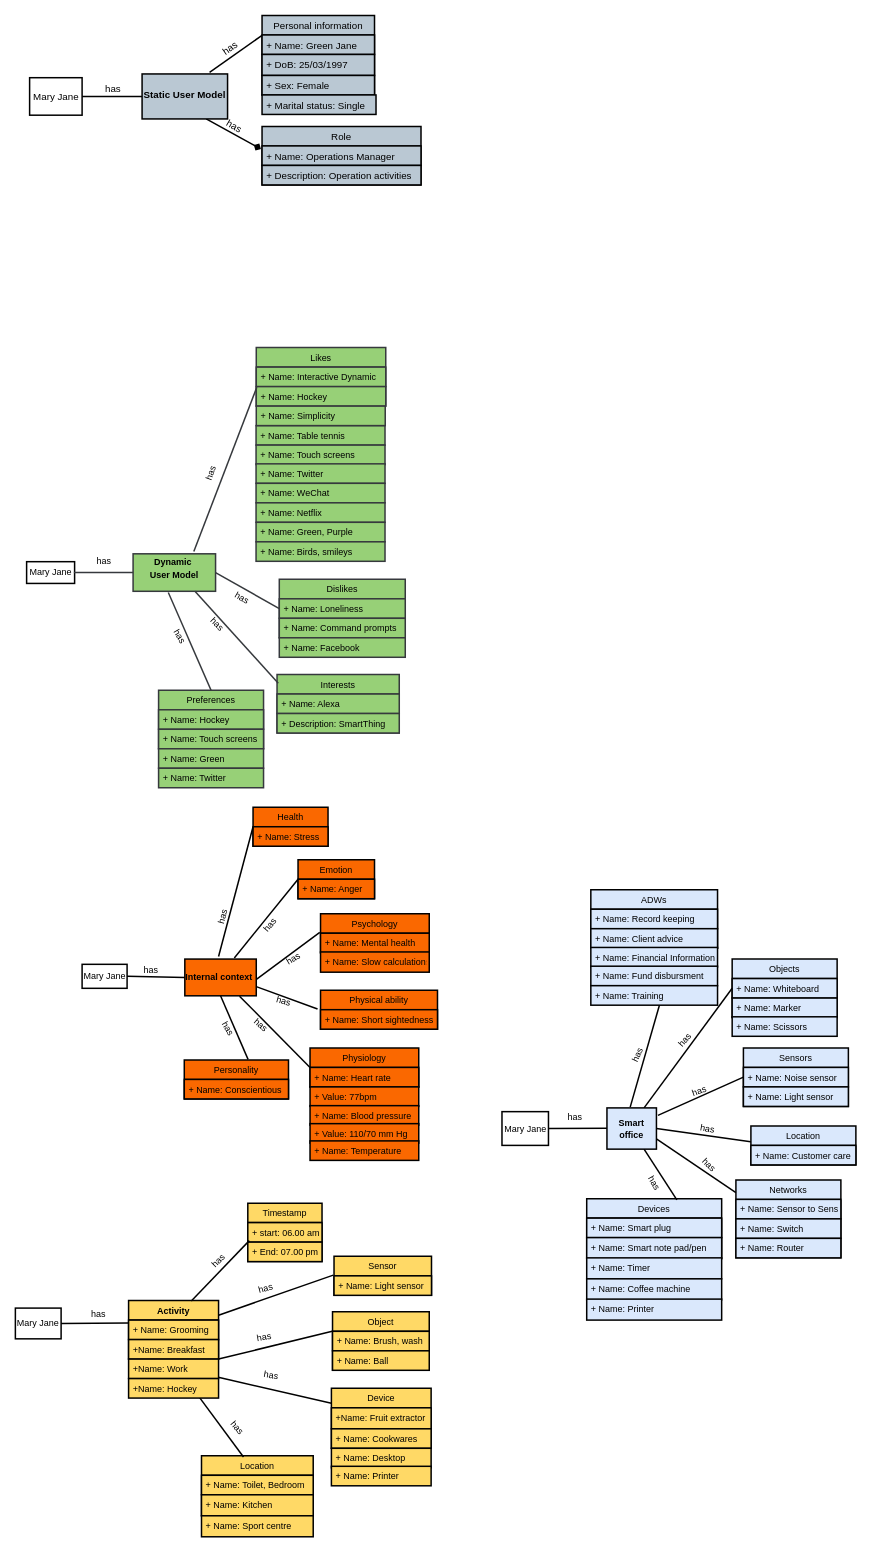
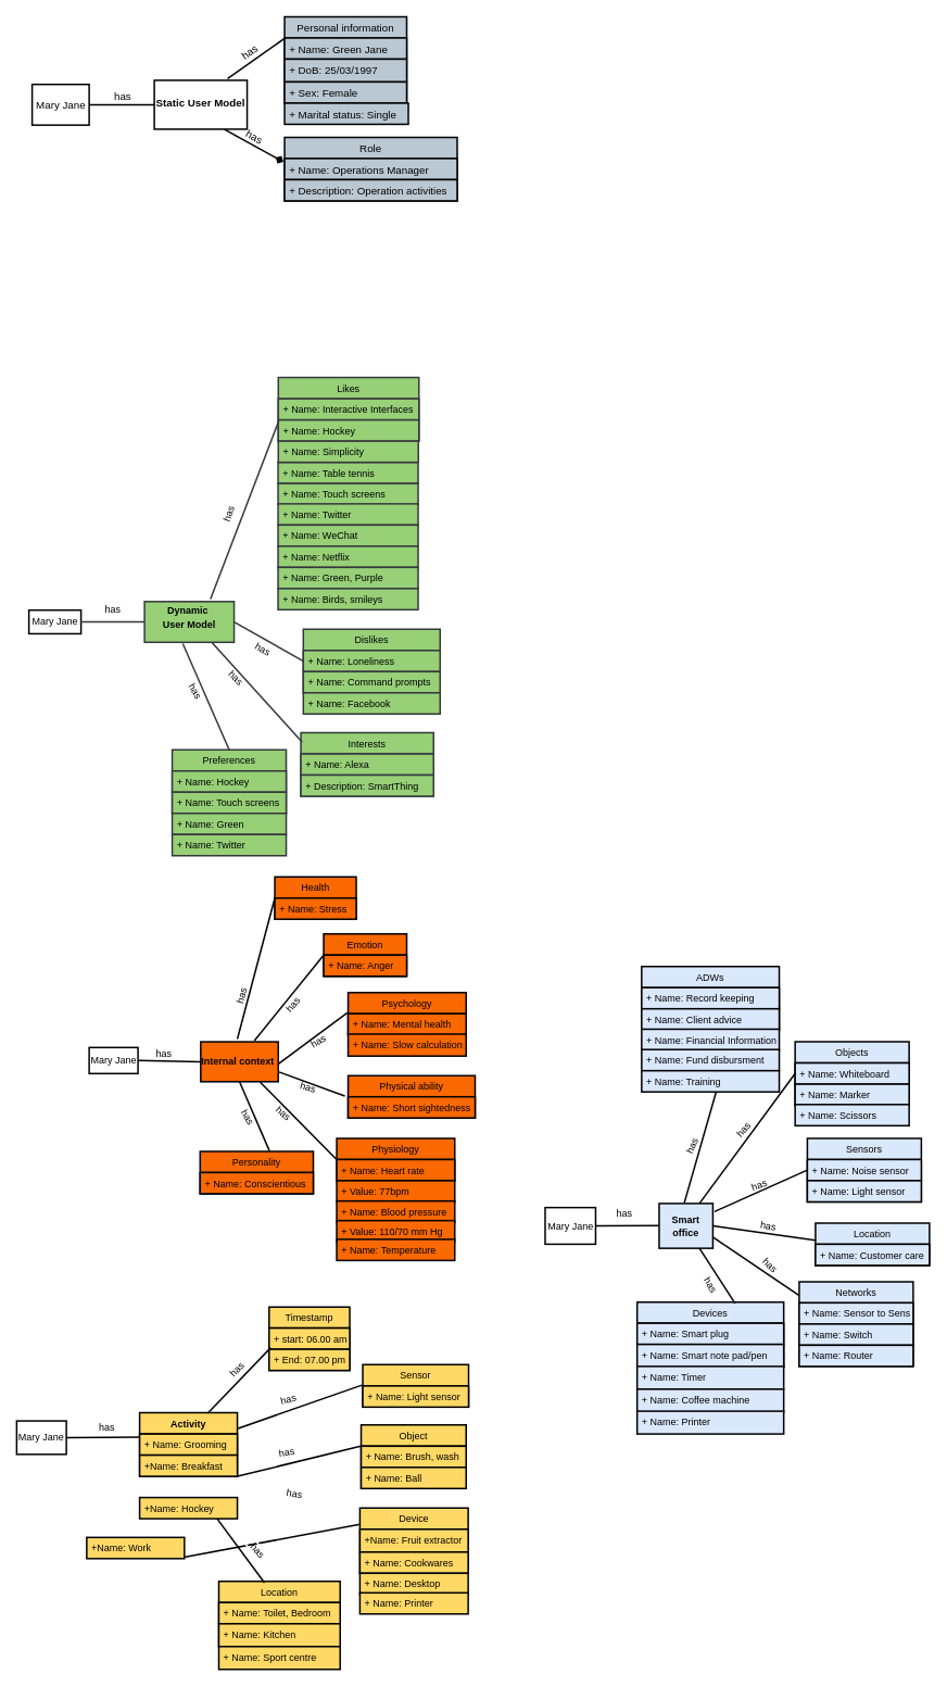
- <mxCell id="13" value="&lt;p style=&quot;margin: 4px 0px 0px; text-align: center; font-size: 13px;&quot;&gt;&lt;br style=&quot;font-size: 13px;&quot;&gt;&lt;b style=&quot;font-size: 13px;&quot;&gt;Static User Model&lt;/b&gt;&lt;/p&gt;" style="verticalAlign=top;align=left;overflow=fill;fontSize=13;fontFamily=Helvetica;html=1;strokeColor=#000000;strokeWidth=2;fillColor=#bac8d3;" parent="1" vertex="1"><mxGeometry x="189" y="98" width="114" height="60" as="geometry" /></mxCell>
+ <mxCell id="13" value="&lt;p style=&quot;margin: 4px 0px 0px; text-align: center; font-size: 13px;&quot;&gt;&lt;br style=&quot;font-size: 13px;&quot;&gt;&lt;b style=&quot;font-size: 13px;&quot;&gt;Static User Model&lt;/b&gt;&lt;/p&gt;" style="verticalAlign=top;align=left;overflow=fill;fontSize=13;fontFamily=Helvetica;html=1;strokeColor=#000000;strokeWidth=2;fillColor=#ffffff;" parent="1" vertex="1"><mxGeometry x="189" y="98" width="114" height="60" as="geometry" /></mxCell>
- <mxCell id="23" value="+ Name: Interactive Dynamic" style="text;strokeColor=#36393d;fillColor=#97D077;align=left;verticalAlign=top;spacingLeft=4;spacingRight=4;overflow=hidden;rotatable=0;points=[[0,0.5],[1,0.5]];portConstraint=eastwest;strokeWidth=2;" parent="22" vertex="1"><mxGeometry y="26" width="172.71" height="26" as="geometry" /></mxCell>
+ <mxCell id="23" value="+ Name: Interactive Interfaces" style="text;strokeColor=#36393d;fillColor=#97D077;align=left;verticalAlign=top;spacingLeft=4;spacingRight=4;overflow=hidden;rotatable=0;points=[[0,0.5],[1,0.5]];portConstraint=eastwest;strokeWidth=2;" parent="22" vertex="1"><mxGeometry y="26" width="172.71" height="26" as="geometry" /></mxCell>
- <mxCell id="103" value="+Name: Work" style="text;strokeColor=#000000;fillColor=#FFD966;align=left;verticalAlign=top;spacingLeft=4;spacingRight=4;overflow=hidden;rotatable=0;points=[[0,0.5],[1,0.5]];portConstraint=eastwest;fontSize=12;fontStyle=0;fontColor=#000000;strokeWidth=2;" parent="1" vertex="1"><mxGeometry x="171" y="1812" width="120" height="26" as="geometry" /></mxCell>
+ <mxCell id="103" value="+Name: Work" style="text;strokeColor=#000000;fillColor=#FFD966;align=left;verticalAlign=top;spacingLeft=4;spacingRight=4;overflow=hidden;rotatable=0;points=[[0,0.5],[1,0.5]];portConstraint=eastwest;fontSize=12;fontStyle=0;fontColor=#000000;strokeWidth=2;" parent="1" vertex="1"><mxGeometry x="106" y="1887" width="120" height="26" as="geometry" /></mxCell>
